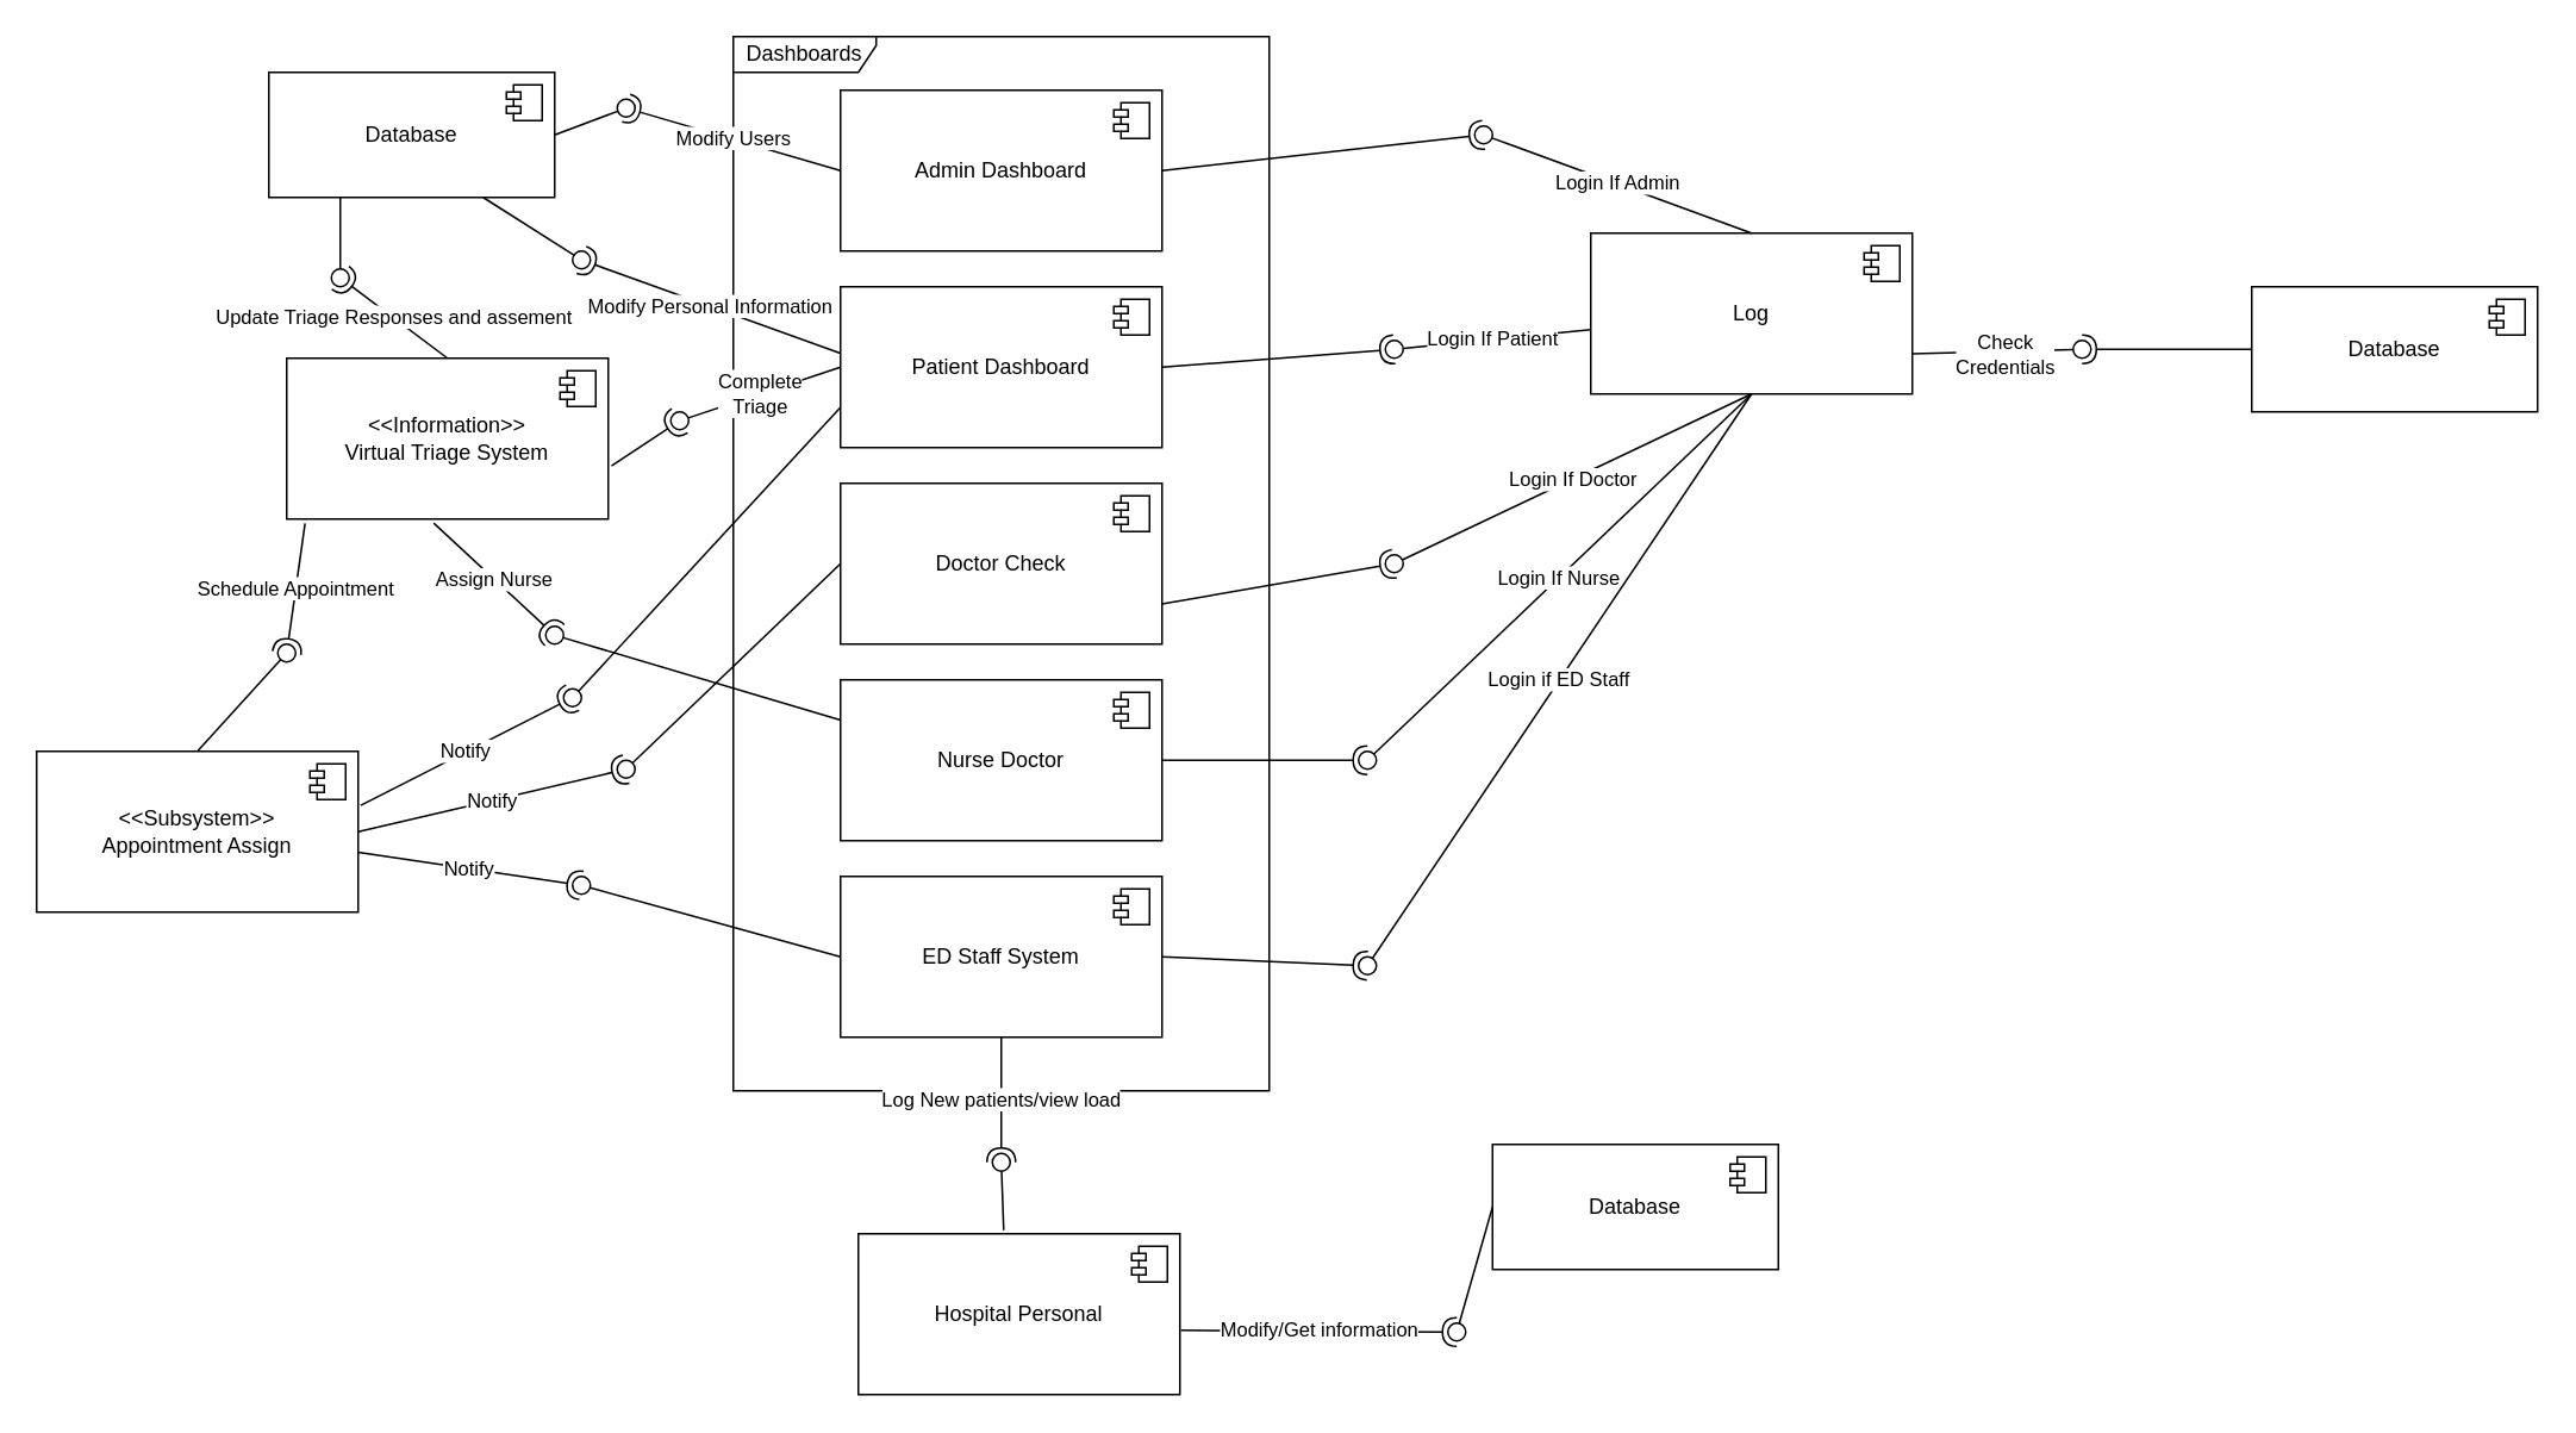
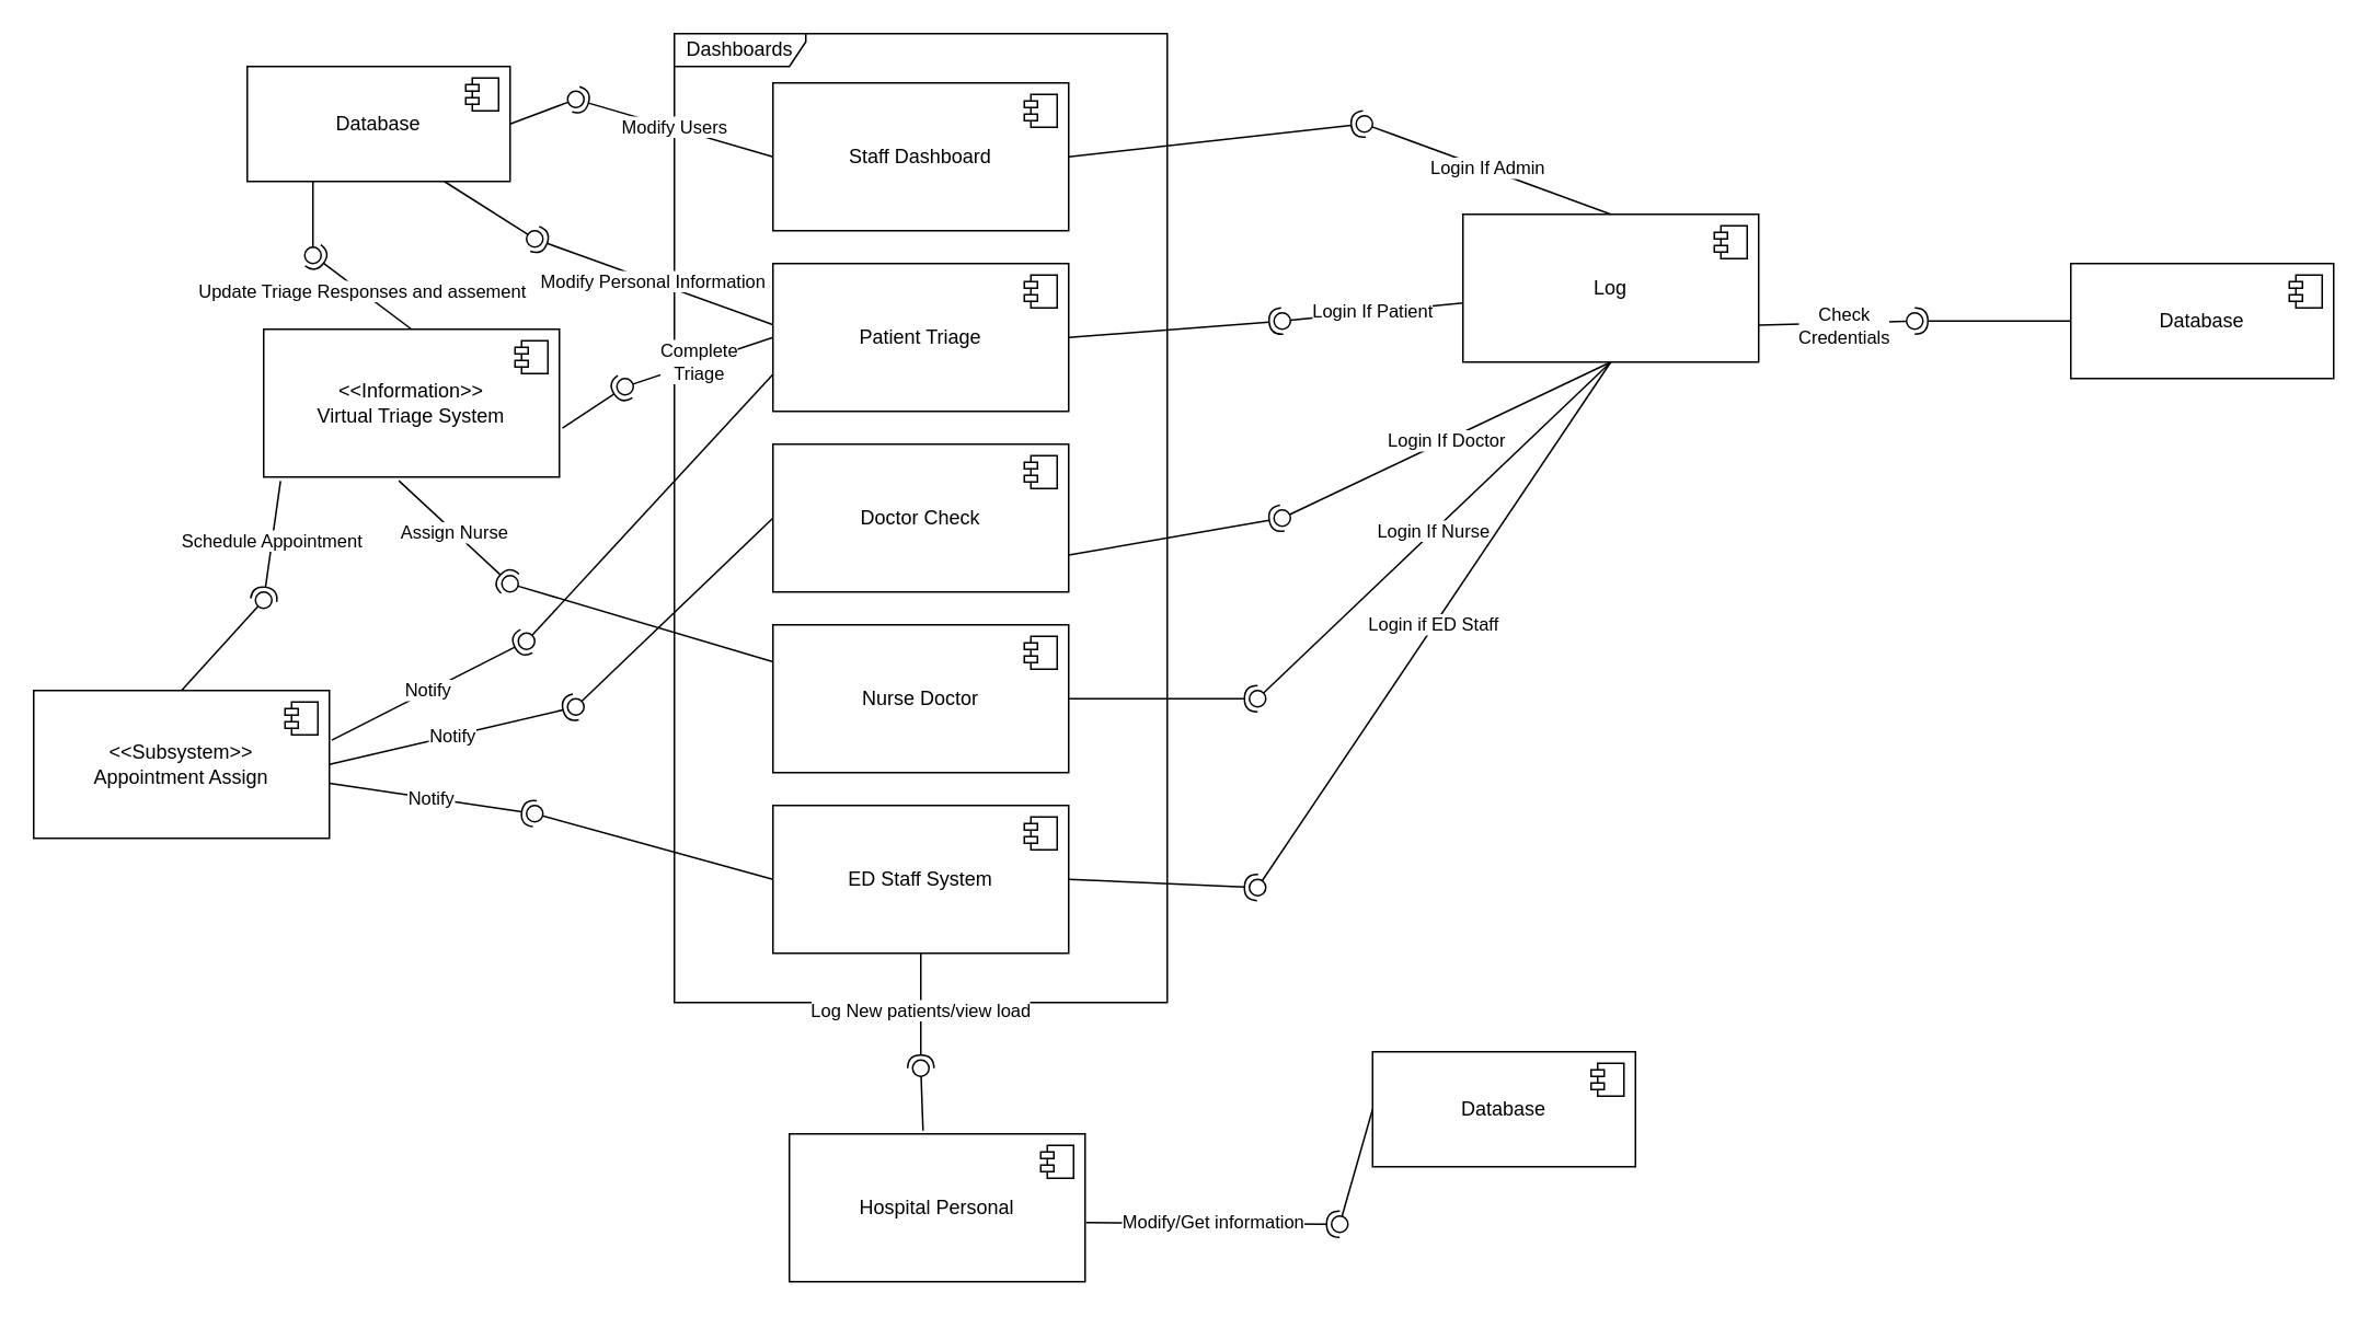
- <mxCell id="11" value="Admin Dashboard" style="html=1;dropTarget=0;whiteSpace=wrap;" vertex="1" parent="1"><mxGeometry x="470" y="50" width="180" height="90" as="geometry" /></mxCell>
+ <mxCell id="11" value="Staff Dashboard" style="html=1;dropTarget=0;whiteSpace=wrap;" vertex="1" parent="1"><mxGeometry x="470" y="50" width="180" height="90" as="geometry" /></mxCell>
- <mxCell id="13" value="Patient Dashboard" style="html=1;dropTarget=0;whiteSpace=wrap;" vertex="1" parent="1"><mxGeometry x="470" y="160" width="180" height="90" as="geometry" /></mxCell>
+ <mxCell id="13" value="Patient Triage" style="html=1;dropTarget=0;whiteSpace=wrap;" vertex="1" parent="1"><mxGeometry x="470" y="160" width="180" height="90" as="geometry" /></mxCell>
